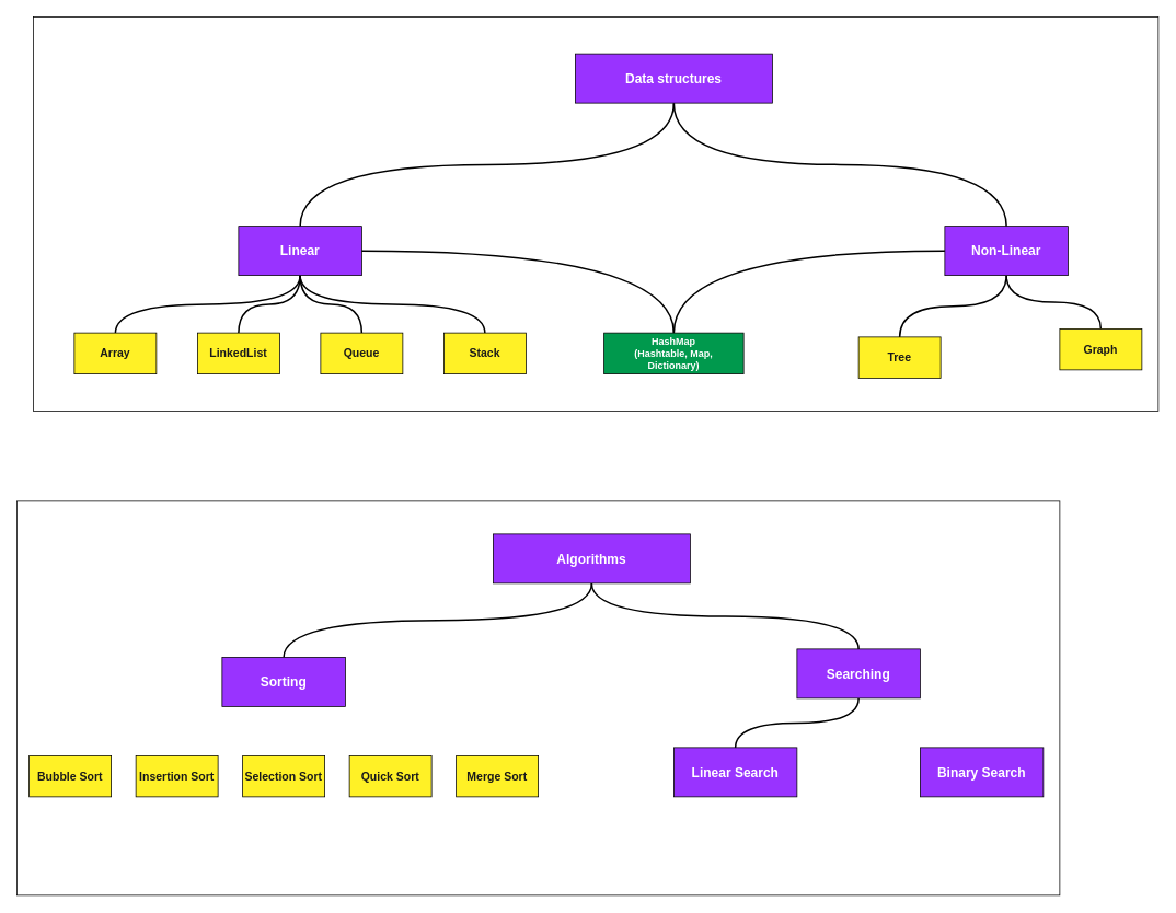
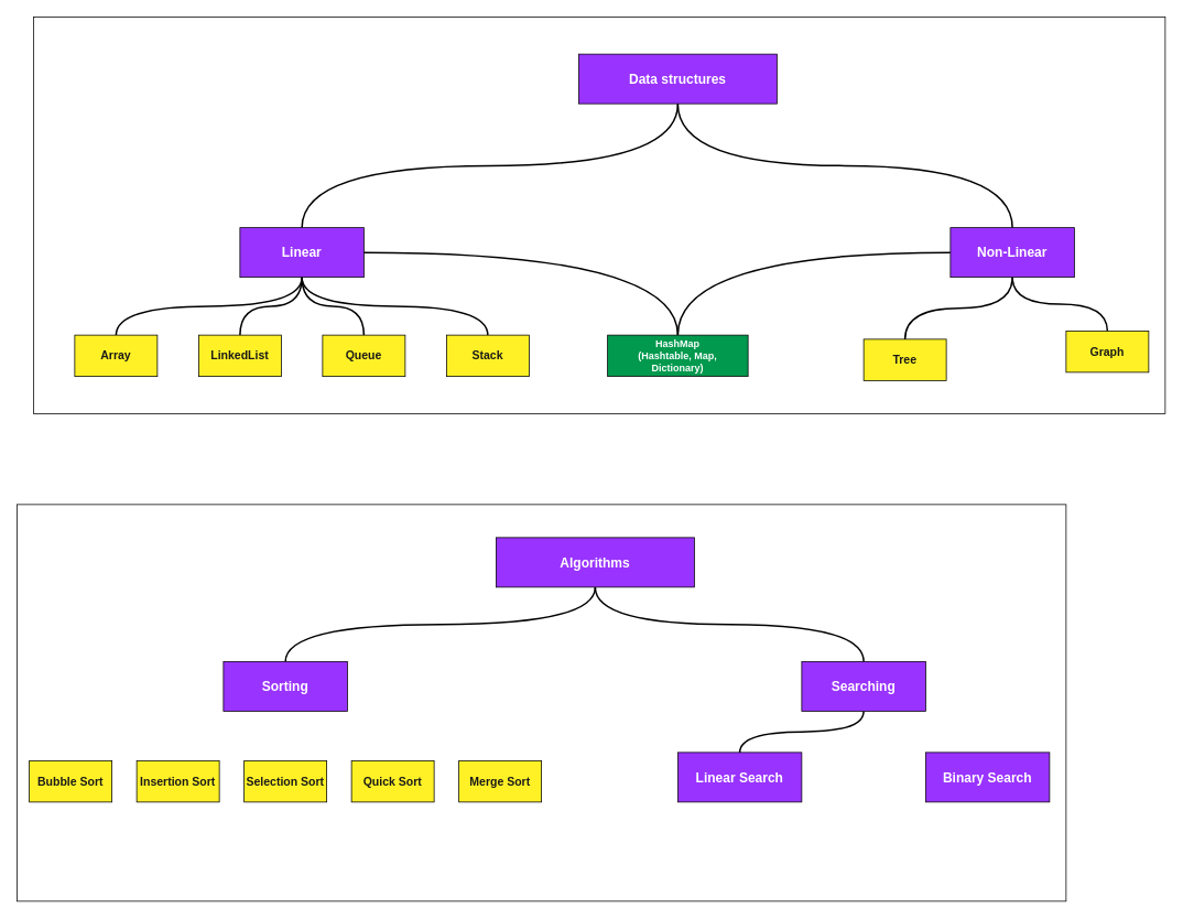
- <mxCell id="29" value="Searching" style="rounded=0;whiteSpace=wrap;html=1;fillColor=#9933ff;fontColor=#FFFFFF;fontSize=16;fontStyle=1;fontFamily=Helvetica;" vertex="1" parent="1"><mxGeometry x="970" y="790" width="150" height="60" as="geometry" /></mxCell>
+ <mxCell id="29" value="Searching" style="rounded=0;whiteSpace=wrap;html=1;fillColor=#9933ff;fontColor=#FFFFFF;fontSize=16;fontStyle=1;fontFamily=Helvetica;" vertex="1" parent="1"><mxGeometry x="970" y="800" width="150" height="60" as="geometry" /></mxCell>
